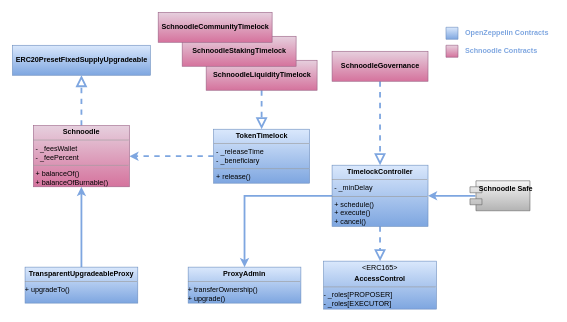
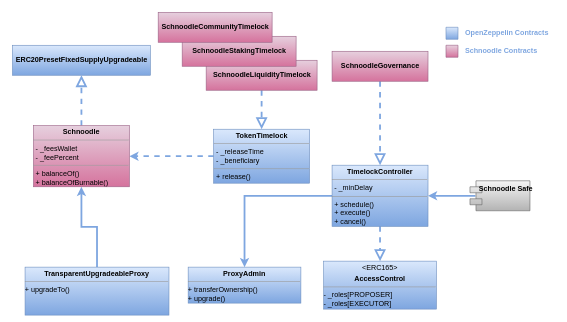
- <mxCell id="16" value="&lt;p style=&quot;margin: 0px ; margin-top: 4px ; text-align: center&quot;&gt;&lt;b&gt;TransparentUpgradeableProxy&lt;/b&gt;&lt;/p&gt;&lt;hr size=&quot;1&quot;&gt;&lt;div style=&quot;height: 2px&quot;&gt;+ upgradeTo()&lt;/div&gt;" style="verticalAlign=top;align=left;overflow=fill;fontSize=12;fontFamily=Helvetica;html=1;fillColor=#dae8fc;strokeColor=#6c8ebf;gradientColor=#7ea6e0;" parent="1" vertex="1"><mxGeometry x="41" y="445" width="188" height="60" as="geometry" /></mxCell>
+ <mxCell id="16" value="&lt;p style=&quot;margin: 0px ; margin-top: 4px ; text-align: center&quot;&gt;&lt;b&gt;TransparentUpgradeableProxy&lt;/b&gt;&lt;/p&gt;&lt;hr size=&quot;1&quot;&gt;&lt;div style=&quot;height: 2px&quot;&gt;+ upgradeTo()&lt;/div&gt;" style="verticalAlign=top;align=left;overflow=fill;fontSize=12;fontFamily=Helvetica;html=1;fillColor=#dae8fc;strokeColor=#6c8ebf;gradientColor=#7ea6e0;" parent="1" vertex="1"><mxGeometry x="41" y="445" width="240" height="80" as="geometry" /></mxCell>
